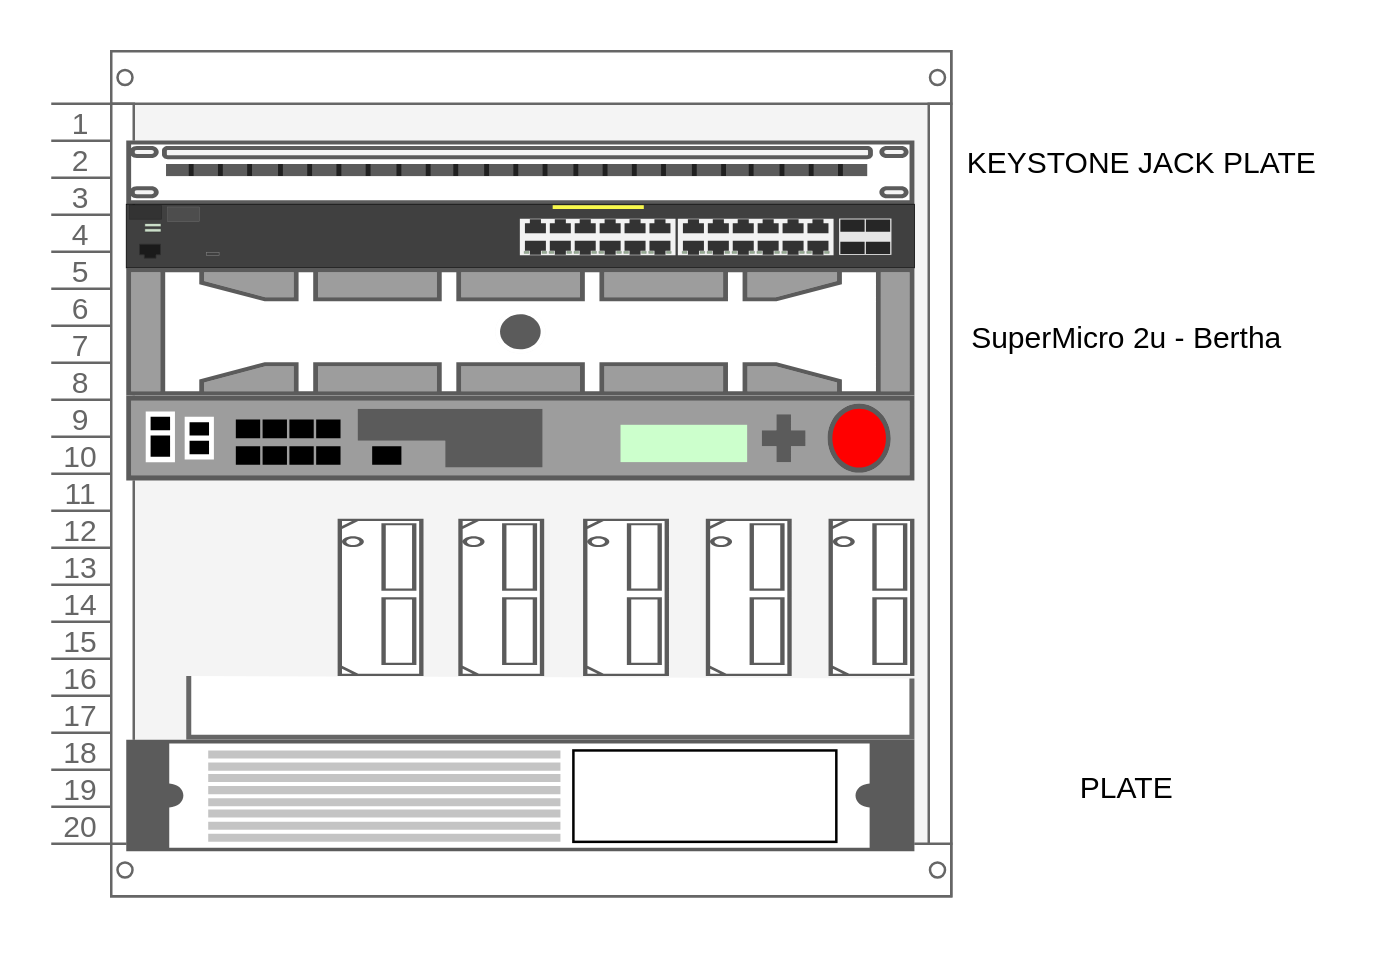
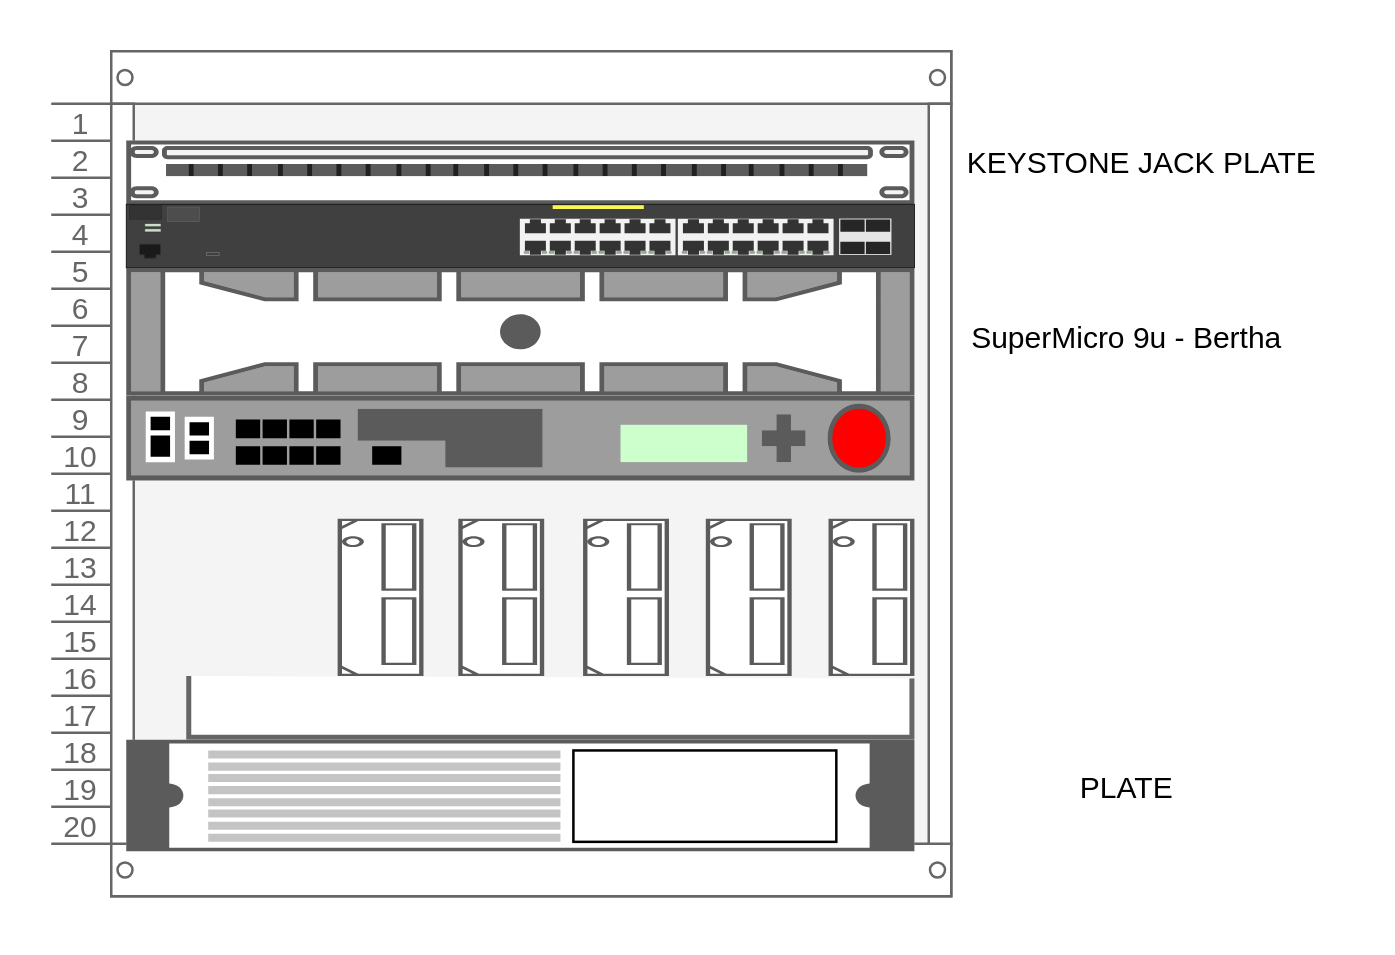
- <mxCell id="16" value="SuperMicro 2u - Bertha" style="text;html=1;align=center;verticalAlign=middle;resizable=0;points=[];autosize=1;strokeColor=none;fillColor=none;" vertex="1" parent="1"><mxGeometry x="375" y="120" width="150" height="30" as="geometry" /></mxCell>
+ <mxCell id="16" value="SuperMicro 9u - Bertha" style="text;html=1;align=center;verticalAlign=middle;resizable=0;points=[];autosize=1;strokeColor=none;fillColor=none;" vertex="1" parent="1"><mxGeometry x="375" y="120" width="150" height="30" as="geometry" /></mxCell>
